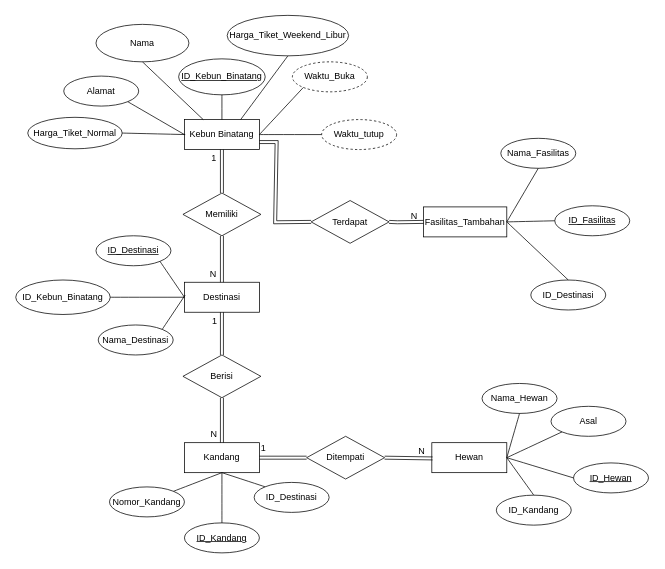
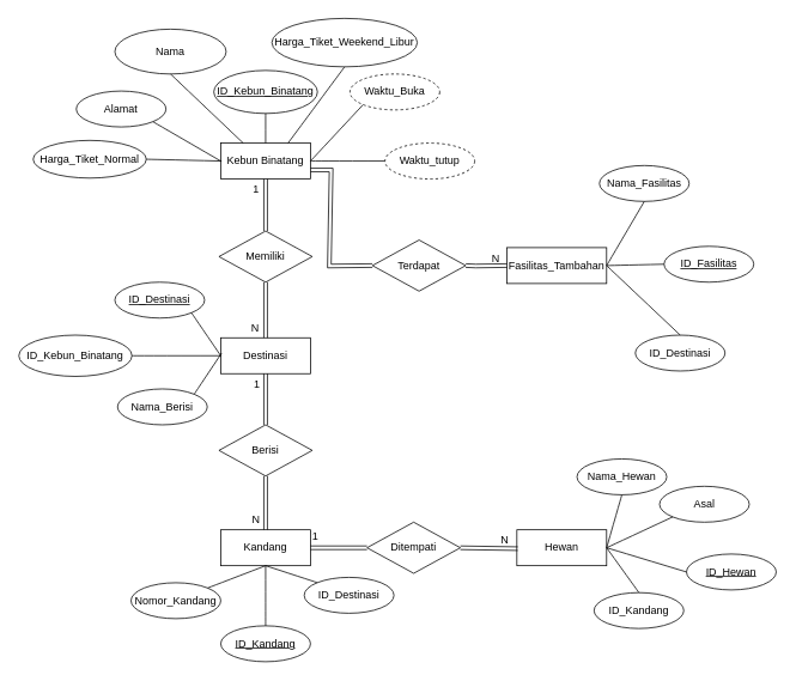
- <mxCell id="39" value="Nama_Destinasi" style="ellipse;whiteSpace=wrap;html=1;align=center;" vertex="1" parent="1"><mxGeometry x="130" y="433" width="100" height="40" as="geometry" /></mxCell>
+ <mxCell id="39" value="Nama_Berisi" style="ellipse;whiteSpace=wrap;html=1;align=center;" vertex="1" parent="1"><mxGeometry x="130" y="433" width="100" height="40" as="geometry" /></mxCell>
